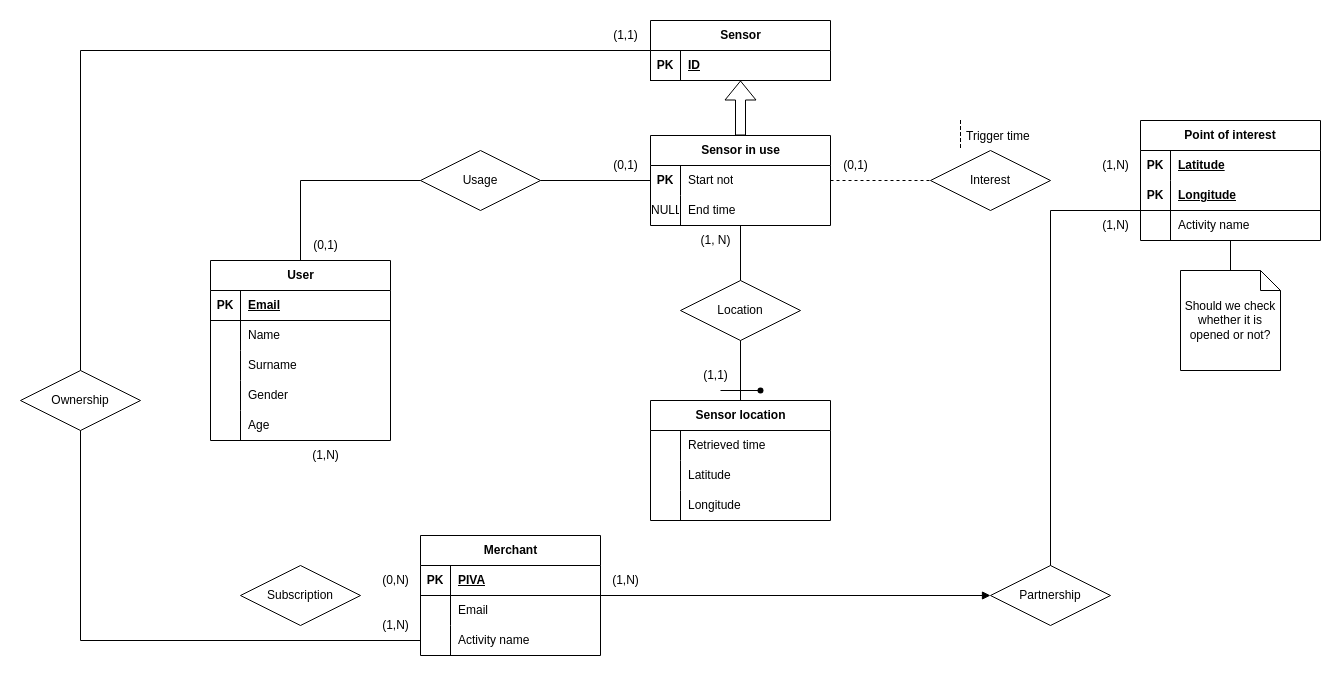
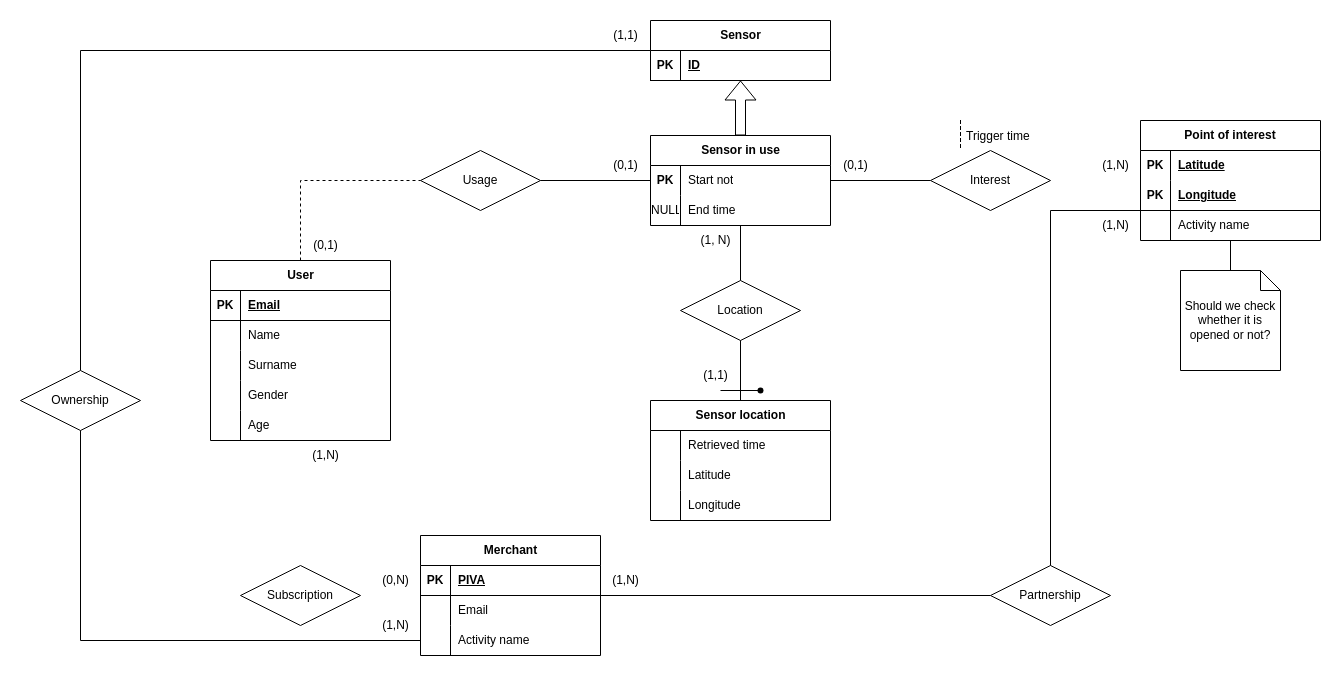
- <mxCell id="49" value="" style="endArrow=none;html=1;rounded=0;exitX=0.5;exitY=0;exitDx=0;exitDy=0;entryX=0;entryY=0.5;entryDx=0;entryDy=0;" parent="1" source="2" target="18" edge="1"><mxGeometry relative="1" as="geometry"><mxPoint x="570" y="310" as="sourcePoint" /><mxPoint x="730" y="310" as="targetPoint" /><Array as="points"><mxPoint x="300" y="180" /></Array></mxGeometry></mxCell>
+ <mxCell id="49" value="" style="endArrow=none;html=1;rounded=0;exitX=0.5;exitY=0;exitDx=0;exitDy=0;entryX=0;entryY=0.5;entryDx=0;entryDy=0;dashed=1;" parent="1" source="2" target="18" edge="1"><mxGeometry relative="1" as="geometry"><mxPoint x="570" y="310" as="sourcePoint" /><mxPoint x="730" y="310" as="targetPoint" /><Array as="points"><mxPoint x="300" y="180" /></Array></mxGeometry></mxCell>
- <mxCell id="64" value="" style="endArrow=none;html=1;rounded=0;exitX=1;exitY=0.5;exitDx=0;exitDy=0;entryX=0;entryY=0.5;entryDx=0;entryDy=0;dashed=1;" parent="1" source="25" target="63" edge="1"><mxGeometry relative="1" as="geometry"><mxPoint x="1050" y="200" as="sourcePoint" /><mxPoint x="1210" y="200" as="targetPoint" /></mxGeometry></mxCell>
+ <mxCell id="64" value="" style="endArrow=none;html=1;rounded=0;exitX=1;exitY=0.5;exitDx=0;exitDy=0;entryX=0;entryY=0.5;entryDx=0;entryDy=0;" parent="1" source="25" target="63" edge="1"><mxGeometry relative="1" as="geometry"><mxPoint x="1050" y="200" as="sourcePoint" /><mxPoint x="1210" y="200" as="targetPoint" /></mxGeometry></mxCell>
- <mxCell id="82" value="" style="endArrow=block;html=1;rounded=0;exitX=1;exitY=0.5;exitDx=0;exitDy=0;entryX=0;entryY=0.5;entryDx=0;entryDy=0;" parent="1" source="68" target="81" edge="1"><mxGeometry relative="1" as="geometry"><mxPoint x="650" y="620" as="sourcePoint" /><mxPoint x="860" y="330" as="targetPoint" /></mxGeometry></mxCell>
+ <mxCell id="82" value="" style="endArrow=none;html=1;rounded=0;exitX=1;exitY=0.5;exitDx=0;exitDy=0;entryX=0;entryY=0.5;entryDx=0;entryDy=0;" parent="1" source="68" target="81" edge="1"><mxGeometry relative="1" as="geometry"><mxPoint x="650" y="620" as="sourcePoint" /><mxPoint x="860" y="330" as="targetPoint" /></mxGeometry></mxCell>
